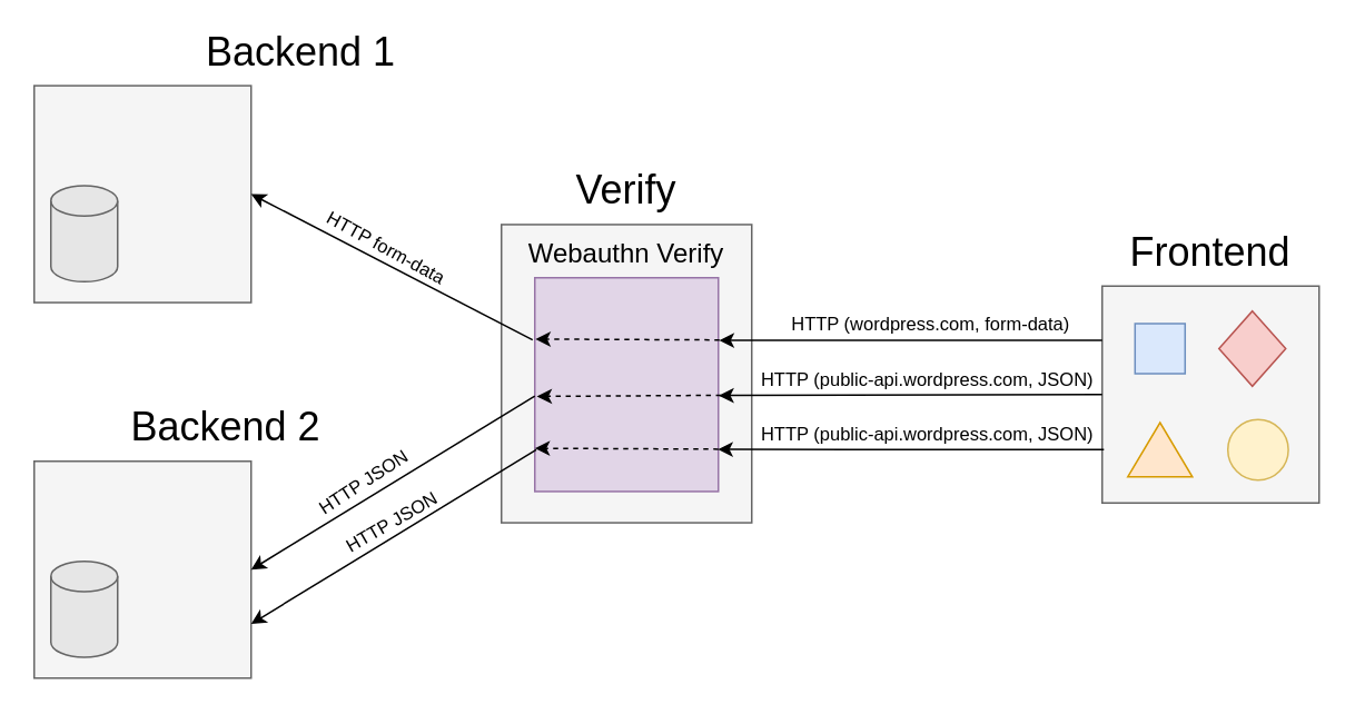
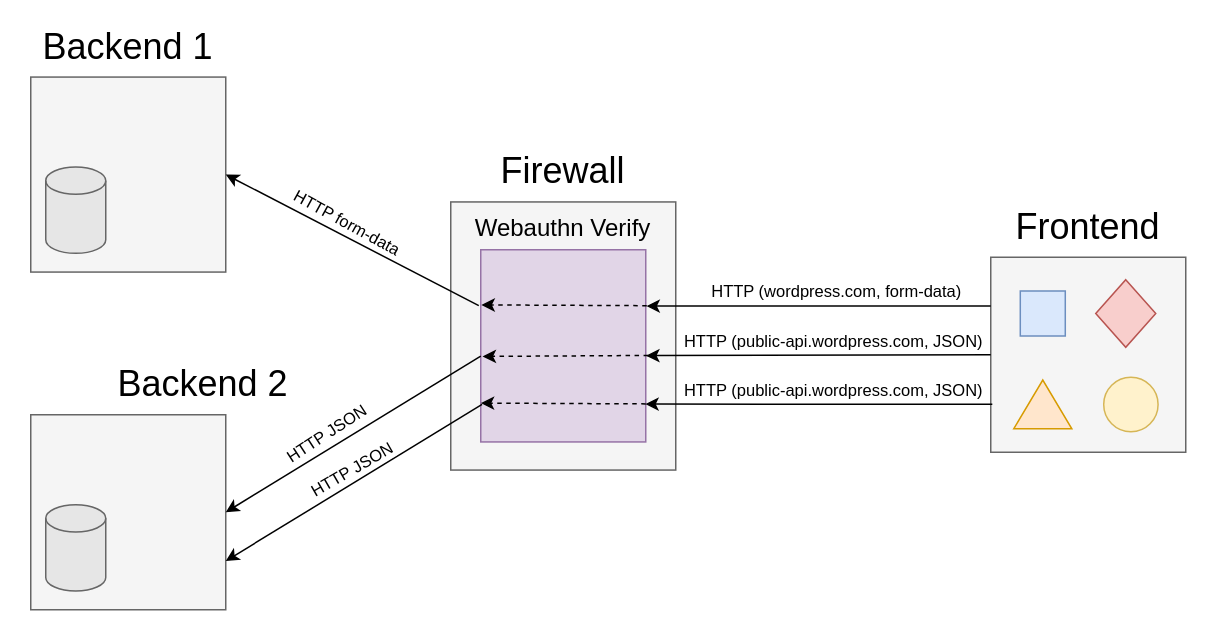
- <mxCell id="9" value="&lt;font style=&quot;font-size: 24px&quot;&gt;Backend&lt;/font&gt;&lt;font style=&quot;font-size: 24px&quot;&gt; 1&lt;br&gt;&lt;/font&gt;" style="text;html=1;strokeColor=none;fillColor=none;align=center;verticalAlign=middle;whiteSpace=wrap;rounded=0;" vertex="1" parent="1"><mxGeometry x="115" y="20.88" width="130" height="20" as="geometry" /></mxCell>
+ <mxCell id="9" value="&lt;font style=&quot;font-size: 24px&quot;&gt;Backend&lt;/font&gt;&lt;font style=&quot;font-size: 24px&quot;&gt; 1&lt;br&gt;&lt;/font&gt;" style="text;html=1;strokeColor=none;fillColor=none;align=center;verticalAlign=middle;whiteSpace=wrap;rounded=0;" vertex="1" parent="1"><mxGeometry x="20" y="20.88" width="130" height="20" as="geometry" /></mxCell>
- <mxCell id="12" value="&lt;font style=&quot;font-size: 24px&quot;&gt;Verify&lt;/font&gt;" style="text;html=1;strokeColor=none;fillColor=none;align=center;verticalAlign=middle;whiteSpace=wrap;rounded=0;" vertex="1" parent="1"><mxGeometry x="300" y="104.13" width="150" height="20" as="geometry" /></mxCell>
+ <mxCell id="12" value="&lt;font style=&quot;font-size: 24px&quot;&gt;Firewall&lt;/font&gt;" style="text;html=1;strokeColor=none;fillColor=none;align=center;verticalAlign=middle;whiteSpace=wrap;rounded=0;" vertex="1" parent="1"><mxGeometry x="300" y="104.13" width="150" height="20" as="geometry" /></mxCell>
